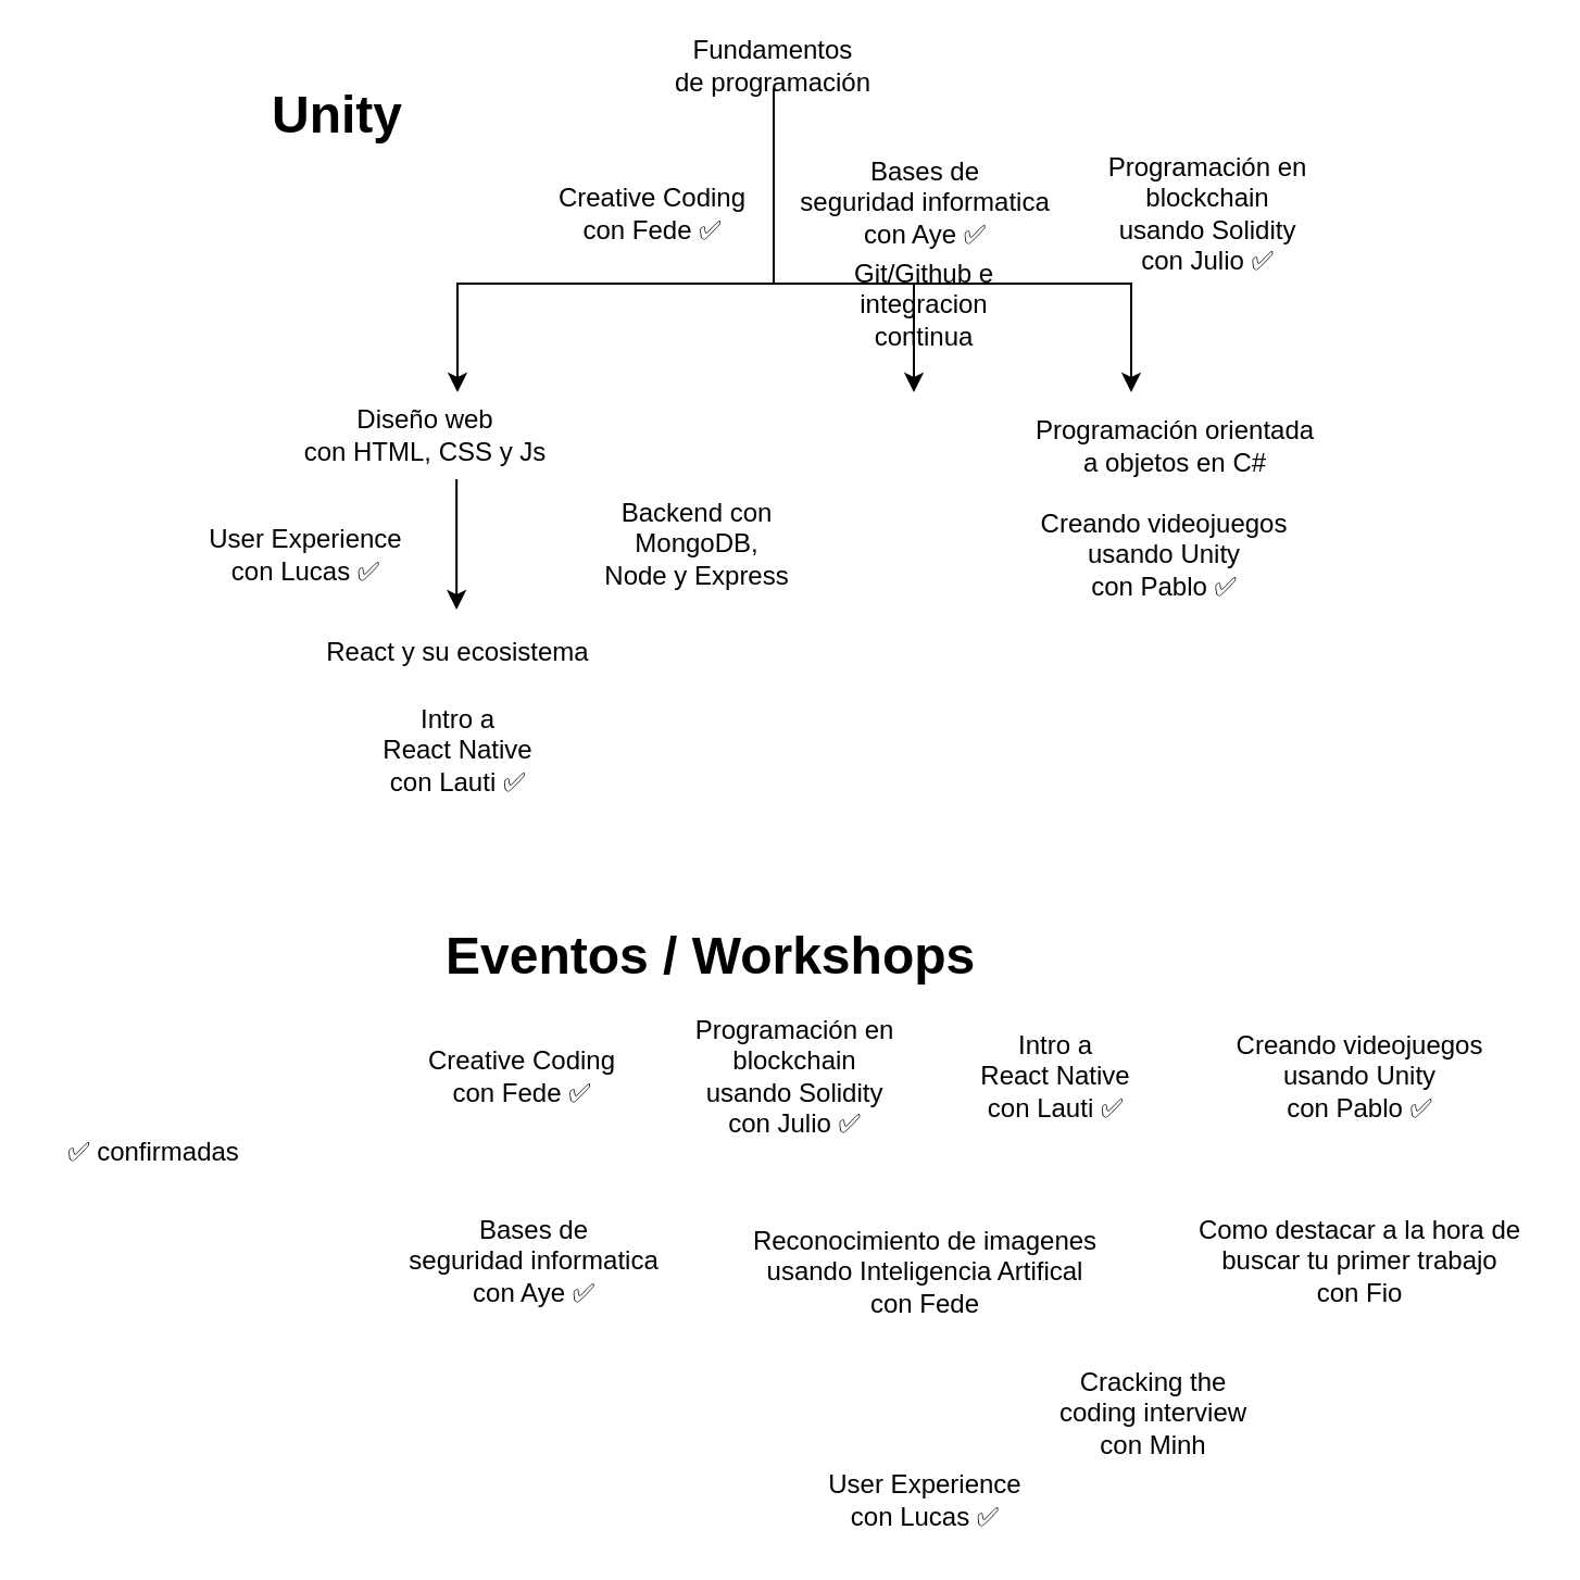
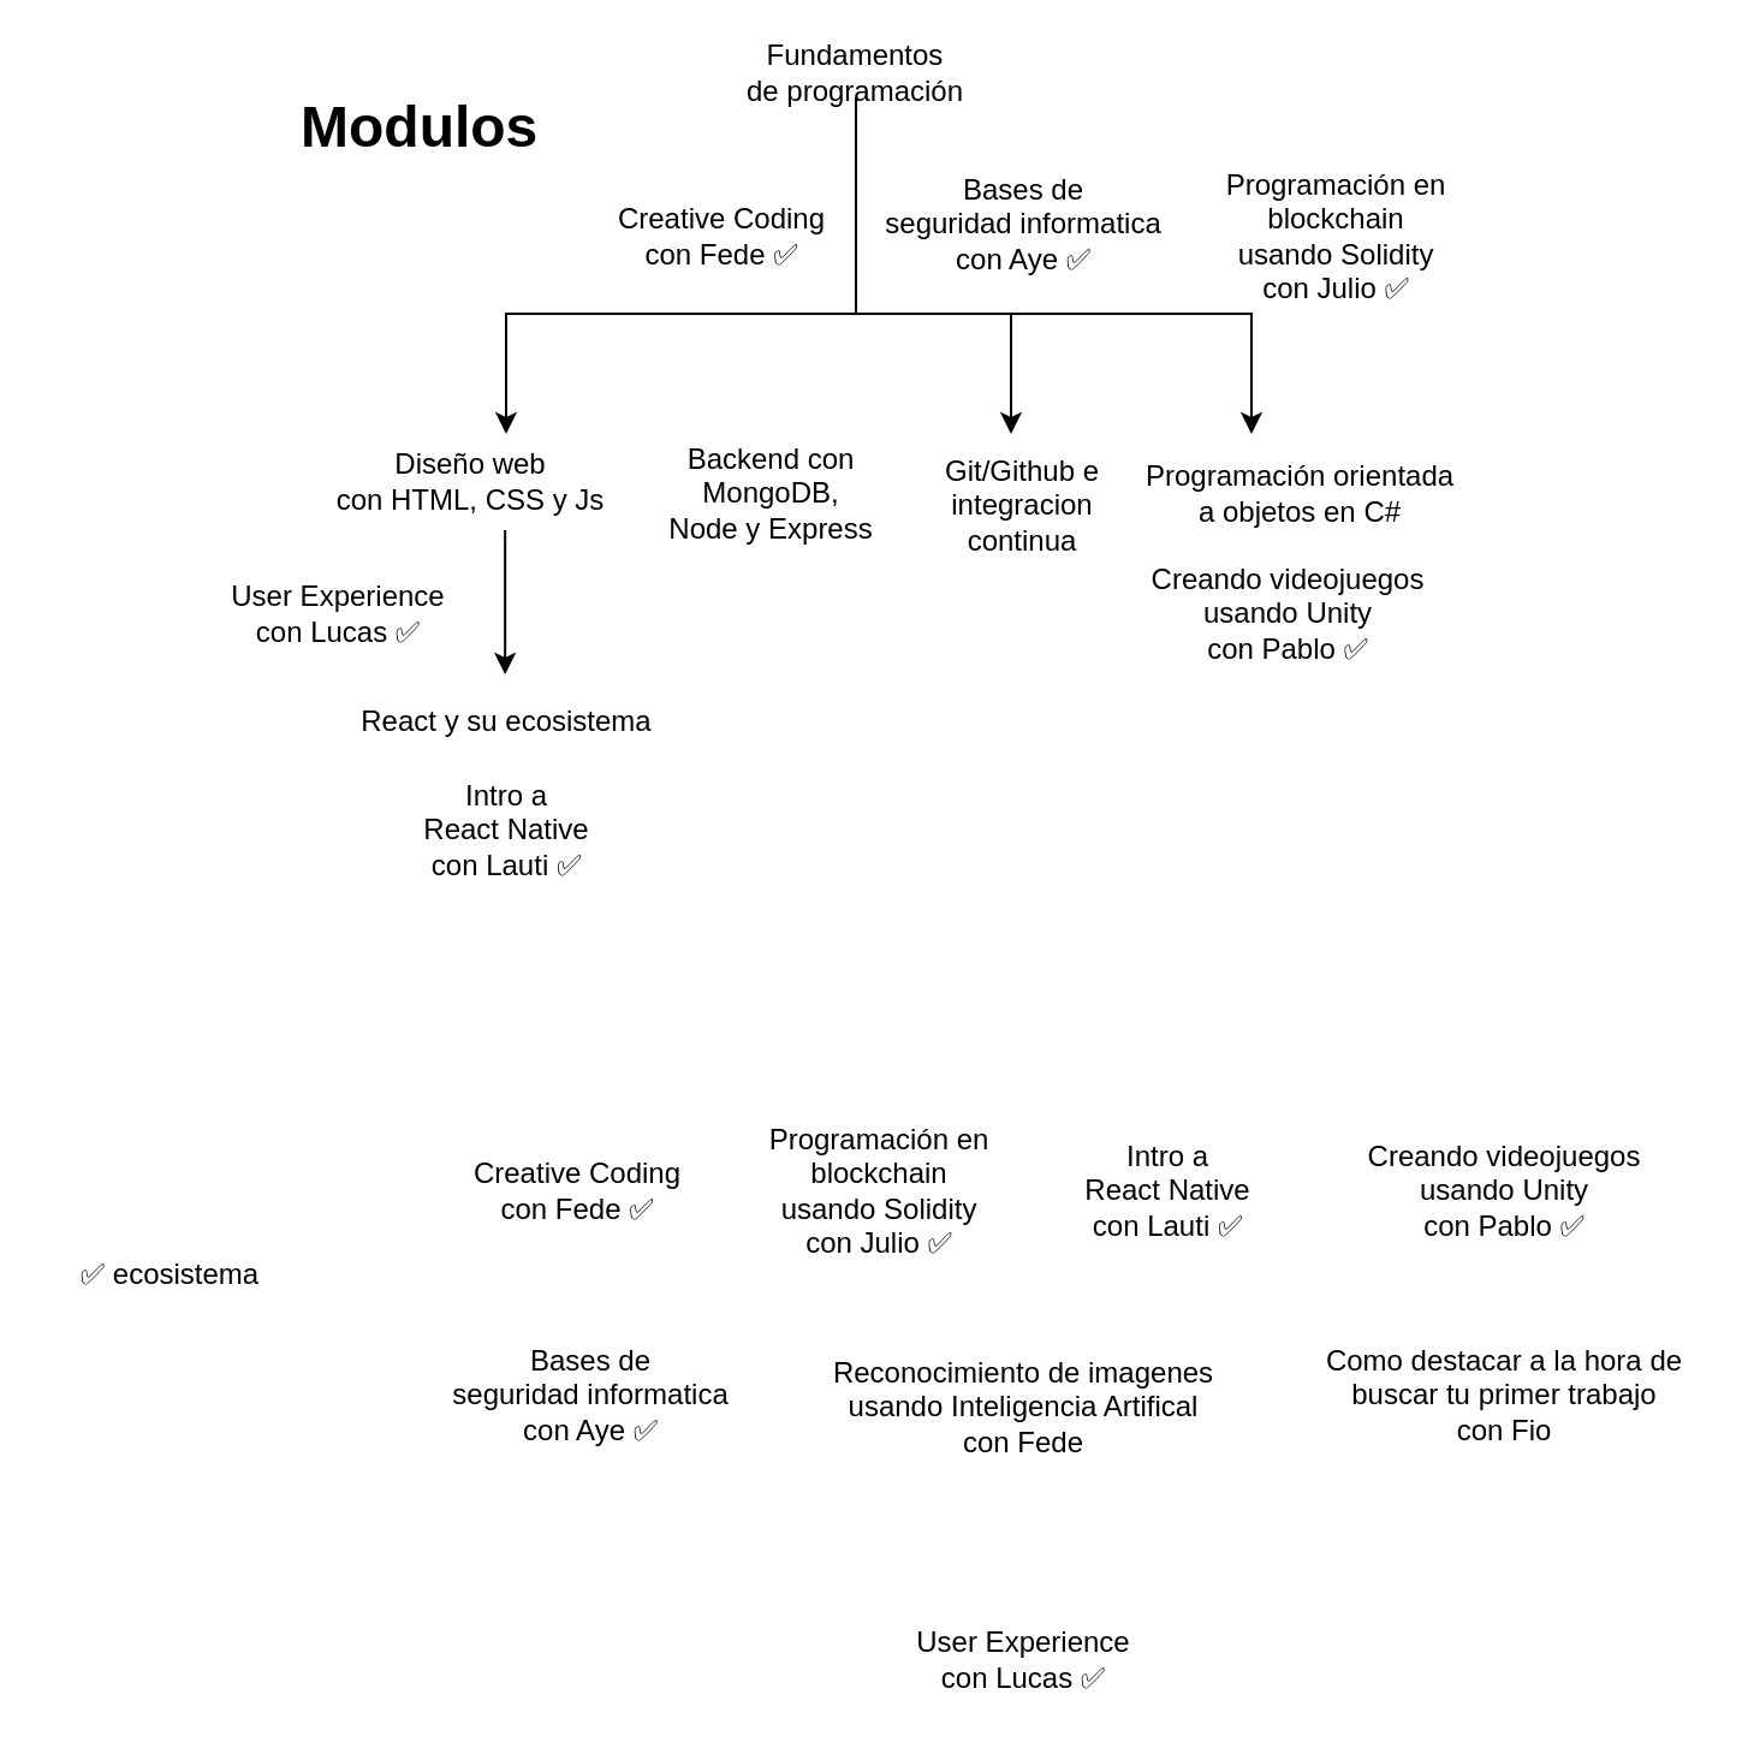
- <mxCell id="12" value="&lt;h1&gt;&lt;span&gt;Unity&lt;/span&gt;&lt;/h1&gt;&lt;h1&gt;&lt;br&gt;&lt;/h1&gt;" style="text;html=1;strokeColor=none;fillColor=none;spacing=5;spacingTop=-20;whiteSpace=wrap;overflow=hidden;rounded=0;" vertex="1" parent="1"><mxGeometry x="120" y="32.5" width="115" height="35" as="geometry" /></mxCell>
+ <mxCell id="12" value="&lt;h1&gt;&lt;span&gt;Modulos&lt;/span&gt;&lt;/h1&gt;&lt;h1&gt;&lt;br&gt;&lt;/h1&gt;" style="text;html=1;strokeColor=none;fillColor=none;spacing=5;spacingTop=-20;whiteSpace=wrap;overflow=hidden;rounded=0;" vertex="1" parent="1"><mxGeometry x="120" y="32.5" width="115" height="35" as="geometry" /></mxCell>
- <mxCell id="10" value="Git/Github e integracion continua" style="text;html=1;strokeColor=none;fillColor=none;align=center;verticalAlign=middle;whiteSpace=wrap;rounded=0;" vertex="1" parent="1"><mxGeometry x="380" y="130" width="90" height="20" as="geometry" /></mxCell>
+ <mxCell id="10" value="Git/Github e integracion continua" style="text;html=1;strokeColor=none;fillColor=none;align=center;verticalAlign=middle;whiteSpace=wrap;rounded=0;" vertex="1" parent="1"><mxGeometry x="380" y="200" width="90" height="20" as="geometry" /></mxCell>
- <mxCell id="6" value="Backend con&lt;br&gt;MongoDB,&lt;br&gt;Node y Express" style="text;html=1;align=center;verticalAlign=middle;resizable=0;points=[];autosize=1;" vertex="1" parent="1"><mxGeometry x="270" y="225" width="100" height="50" as="geometry" /></mxCell>
+ <mxCell id="6" value="Backend con&lt;br&gt;MongoDB,&lt;br&gt;Node y Express" style="text;html=1;align=center;verticalAlign=middle;resizable=0;points=[];autosize=1;" vertex="1" parent="1"><mxGeometry x="270" y="180" width="100" height="50" as="geometry" /></mxCell>
- <mxCell id="13" value="&lt;h1&gt;Eventos / Workshops&lt;/h1&gt;&lt;p&gt;&lt;br&gt;&lt;/p&gt;" style="text;html=1;strokeColor=none;fillColor=none;spacing=5;spacingTop=-20;whiteSpace=wrap;overflow=hidden;rounded=0;" vertex="1" parent="1"><mxGeometry x="200" y="420" width="257" height="40" as="geometry" /></mxCell>
- <mxCell id="22" value="&lt;span&gt;✅ confirmadas&lt;/span&gt;" style="text;html=1;align=center;verticalAlign=middle;resizable=0;points=[];autosize=1;strokeColor=none;" vertex="1" parent="1"><mxGeometry x="20" y="520" width="100" height="20" as="geometry" /></mxCell>
+ <mxCell id="22" value="&lt;span&gt;✅ ecosistema&lt;/span&gt;" style="text;html=1;align=center;verticalAlign=middle;resizable=0;points=[];autosize=1;strokeColor=none;" vertex="1" parent="1"><mxGeometry x="20" y="520" width="100" height="20" as="geometry" /></mxCell>
- <mxCell id="21" value="Cracking the&lt;br&gt;coding interview&lt;br&gt;con Minh" style="text;html=1;align=center;verticalAlign=middle;resizable=0;points=[];autosize=1;strokeColor=none;" vertex="1" parent="1"><mxGeometry x="480" y="625" width="100" height="50" as="geometry" /></mxCell>
